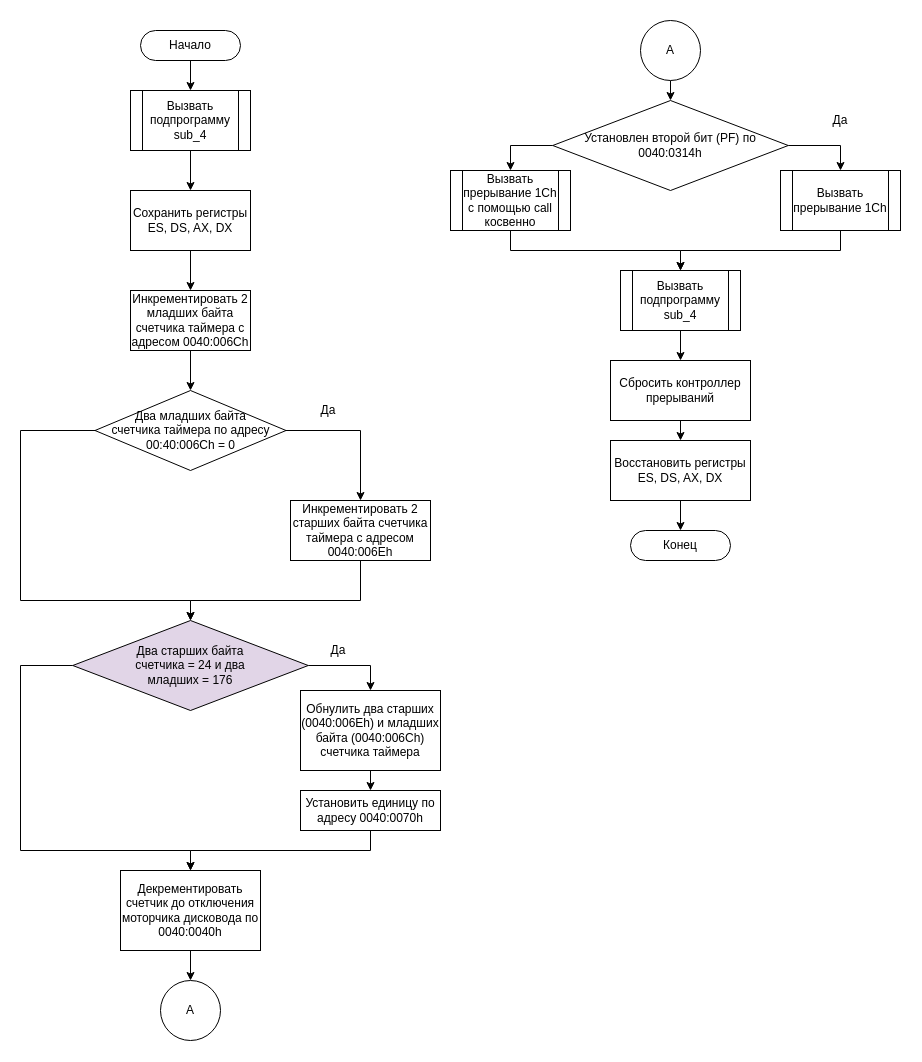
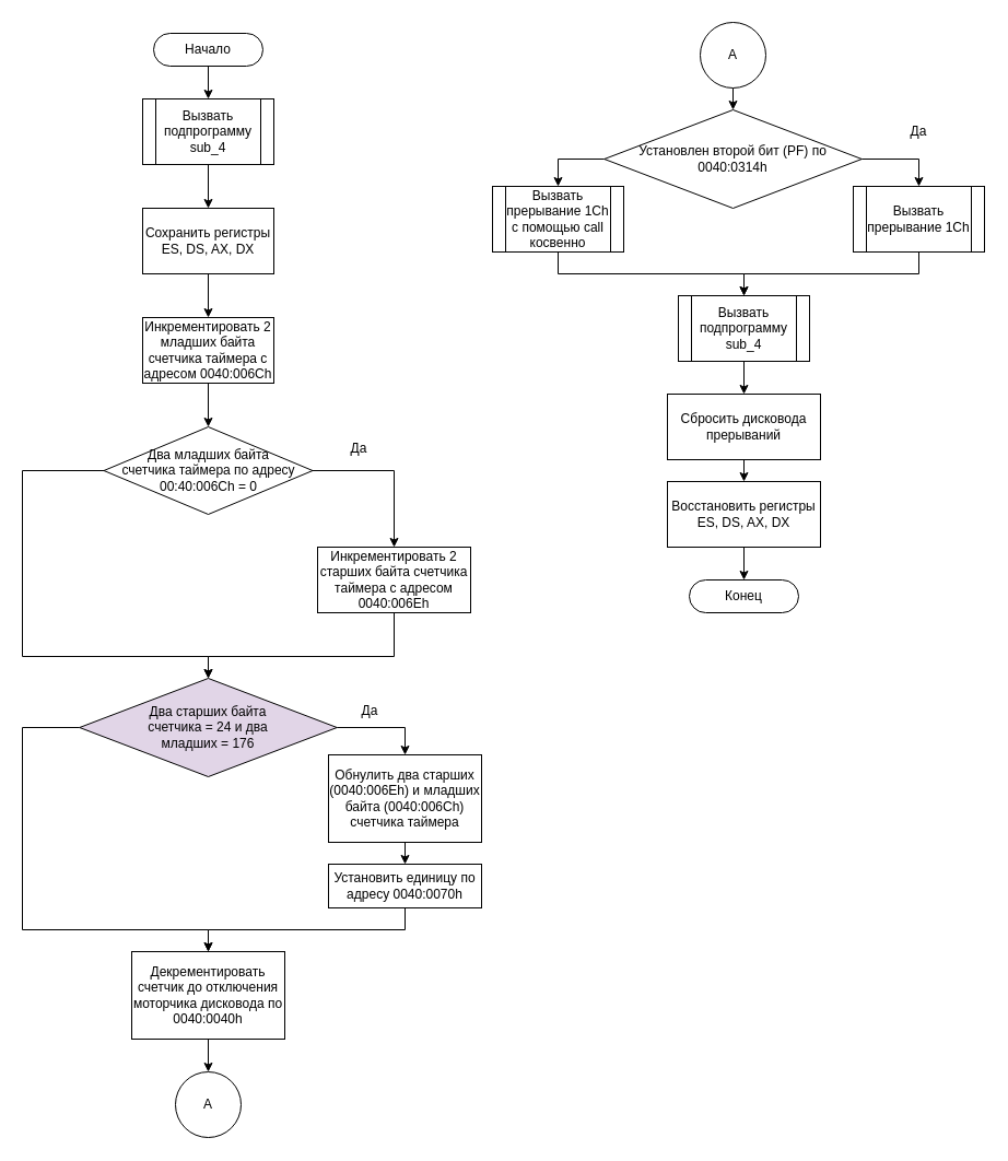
- <mxCell id="40" value="Сбросить контроллер прерываний" style="rounded=0;whiteSpace=wrap;html=1;" vertex="1" parent="1"><mxGeometry x="610" y="360" width="140" height="60" as="geometry" /></mxCell>
+ <mxCell id="40" value="Сбросить дисковода прерываний" style="rounded=0;whiteSpace=wrap;html=1;" vertex="1" parent="1"><mxGeometry x="610" y="360" width="140" height="60" as="geometry" /></mxCell>
